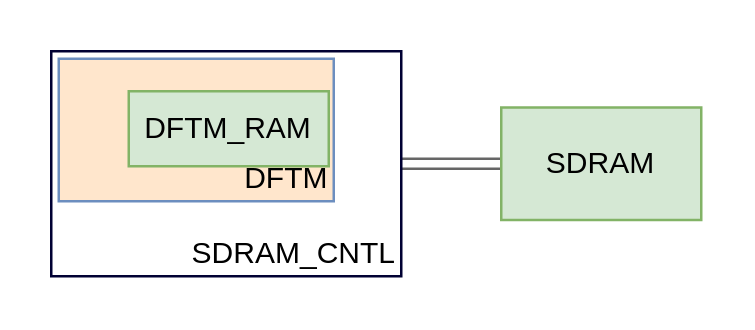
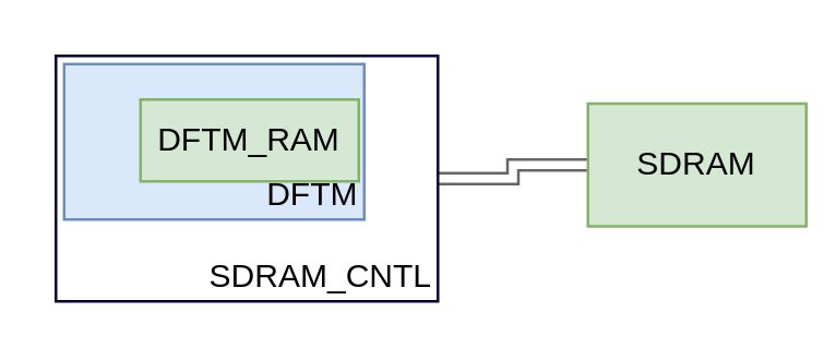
- <mxCell id="6" value="SDRAM" style="rounded=0;whiteSpace=wrap;html=1;align=center;verticalAlign=middle;fillColor=#d5e8d4;strokeColor=#82b366;" vertex="1" parent="1"><mxGeometry x="200" y="42.5" width="80" height="45" as="geometry" /></mxCell>
+ <mxCell id="6" value="SDRAM" style="rounded=0;whiteSpace=wrap;html=1;align=center;verticalAlign=middle;fillColor=#d5e8d4;strokeColor=#82b366;" vertex="1" parent="1"><mxGeometry x="215" y="37.5" width="80" height="45" as="geometry" /></mxCell>
- <mxCell id="4" value="DFTM" style="rounded=0;whiteSpace=wrap;html=1;verticalAlign=bottom;align=right;fillColor=#ffe6cc;strokeColor=#6c8ebf;" vertex="1" parent="1"><mxGeometry x="23" y="23" width="110" height="57" as="geometry" /></mxCell>
+ <mxCell id="4" value="DFTM" style="rounded=0;whiteSpace=wrap;html=1;verticalAlign=bottom;align=right;fillColor=#dae8fc;strokeColor=#6c8ebf;" vertex="1" parent="1"><mxGeometry x="23" y="23" width="110" height="57" as="geometry" /></mxCell>
